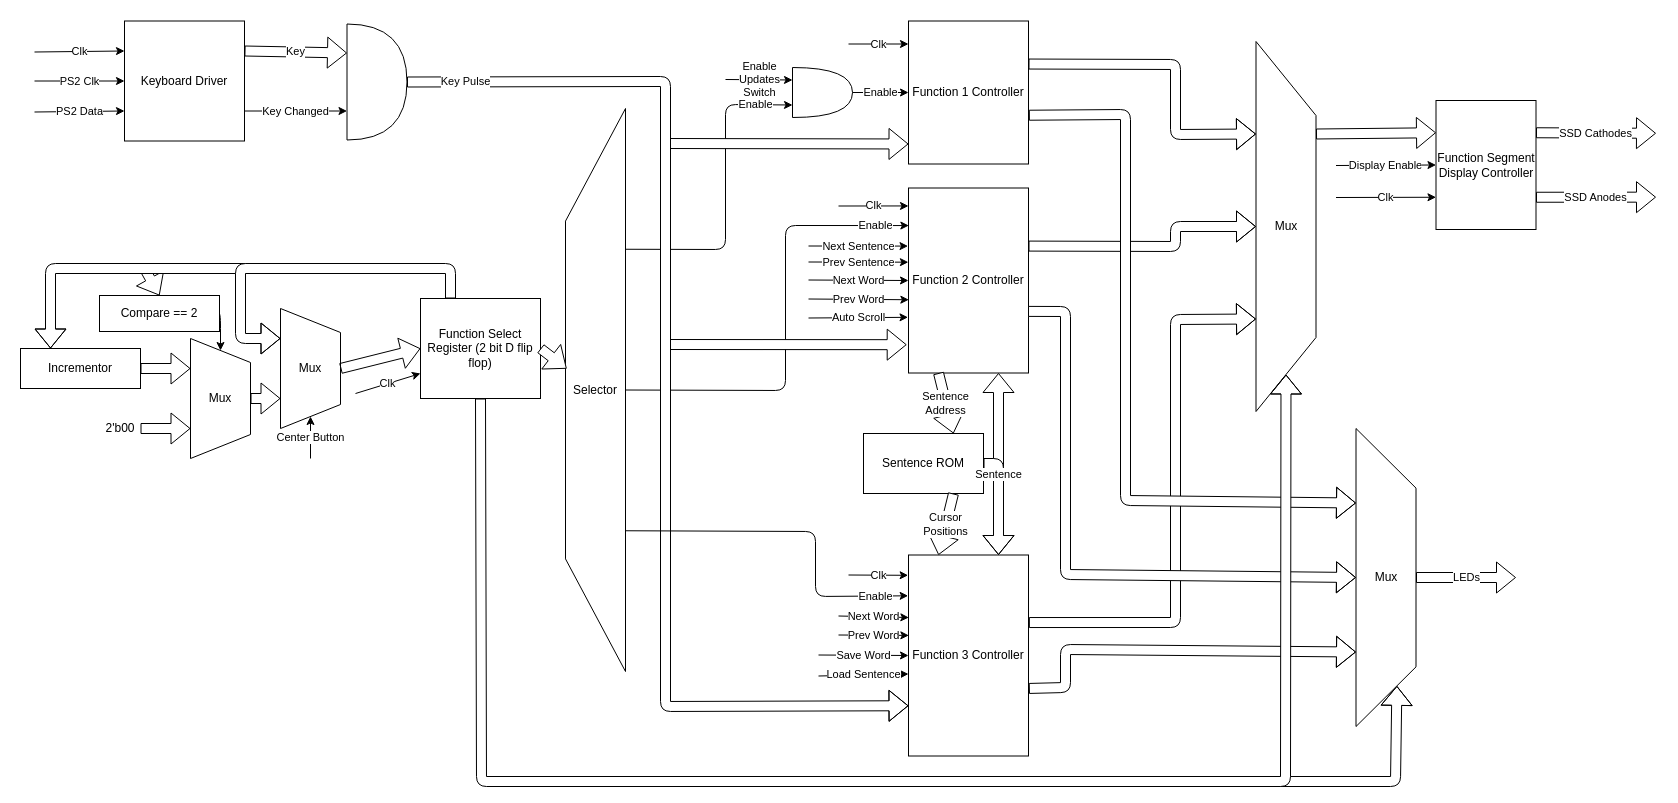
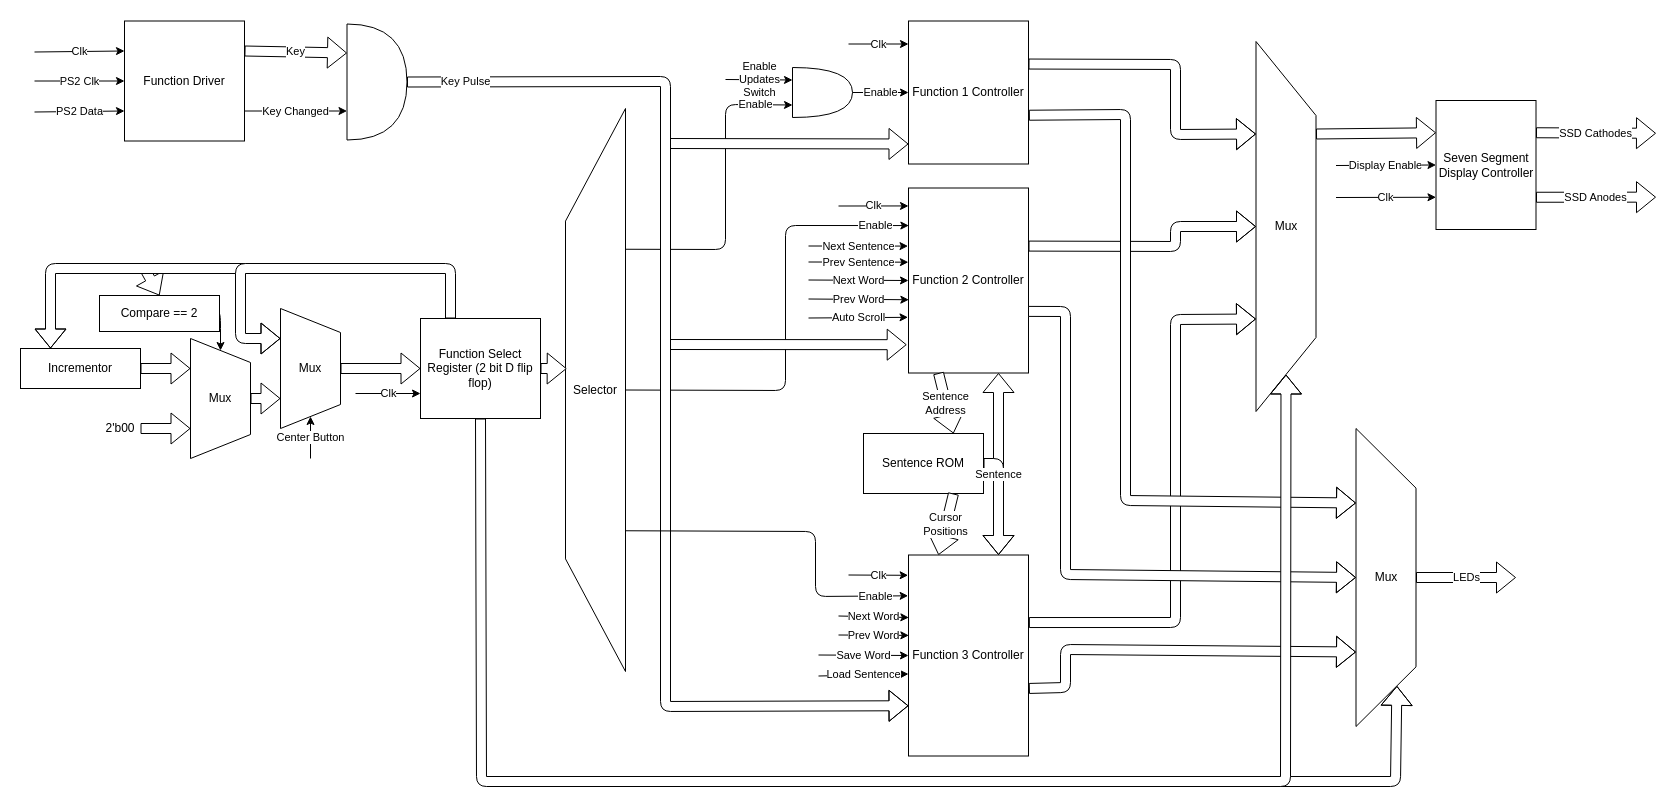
- <mxCell id="7" value="Keyboard Driver" parent="6" vertex="1" style="rounded=0;whiteSpace=wrap;html=1;"><mxGeometry as="geometry" height="120" width="120" x="90" /></mxCell>
+ <mxCell id="7" value="Function Driver" parent="6" vertex="1" style="rounded=0;whiteSpace=wrap;html=1;"><mxGeometry as="geometry" height="120" width="120" x="90" /></mxCell>
- <mxCell id="15" value="Function Segment Display Controller&lt;br&gt;" parent="14" vertex="1" style="rounded=0;whiteSpace=wrap;html=1;direction=east;"><mxGeometry as="geometry" height="129" width="100" y="17" x="180" /></mxCell>
+ <mxCell id="15" value="Seven Segment Display Controller&lt;br&gt;" parent="14" vertex="1" style="rounded=0;whiteSpace=wrap;html=1;direction=east;"><mxGeometry as="geometry" height="129" width="100" y="17" x="180" /></mxCell>
- <mxCell id="54" value="Function Select Register (2 bit D flip flop)" parent="52" vertex="1" style="rounded=0;whiteSpace=wrap;html=1;"><mxGeometry x="400" y="30" as="geometry" height="100" width="120" /></mxCell>
+ <mxCell id="54" value="Function Select Register (2 bit D flip flop)" parent="52" vertex="1" style="rounded=0;whiteSpace=wrap;html=1;"><mxGeometry as="geometry" height="100" width="120" y="50" x="400" /></mxCell>
